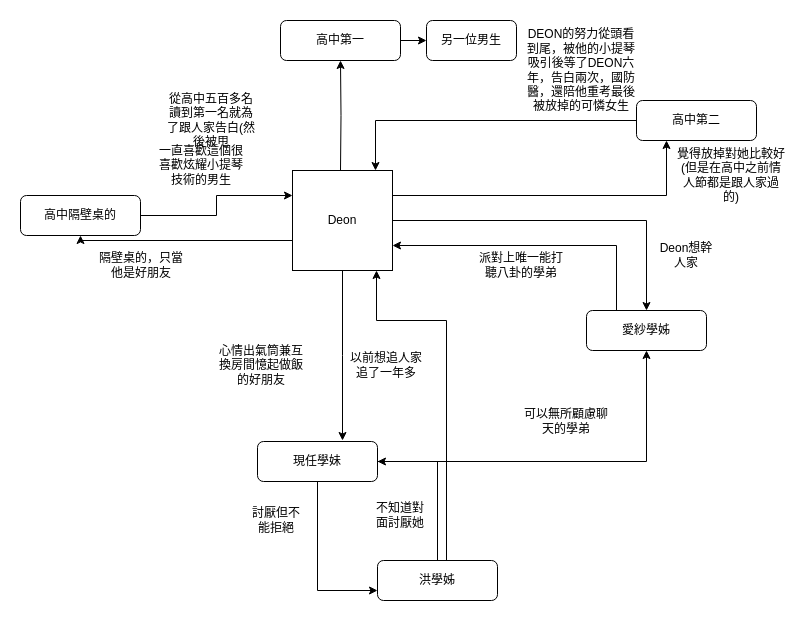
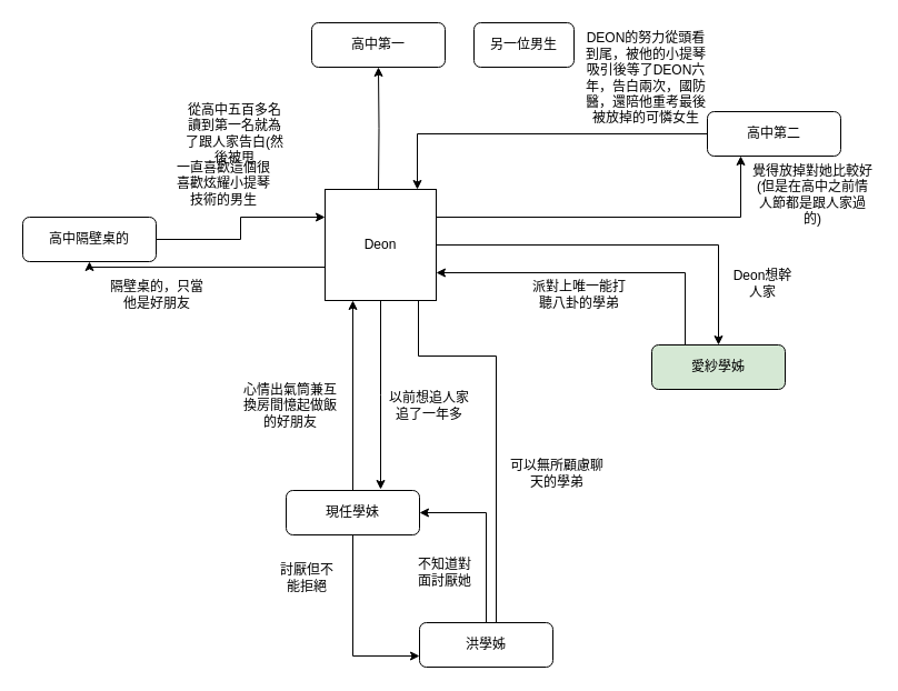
- <mxCell id="2" style="edgeStyle=orthogonalEdgeStyle;rounded=0;orthogonalLoop=1;jettySize=auto;html=1;exitX=1;exitY=0.5;exitDx=0;exitDy=0;" parent="1" source="3" target="14" edge="1"><mxGeometry relative="1" as="geometry" /></mxCell>
- <mxCell id="16" style="edgeStyle=orthogonalEdgeStyle;rounded=0;orthogonalLoop=1;jettySize=auto;html=1;exitX=0.75;exitY=0;exitDx=0;exitDy=0;entryX=0.84;entryY=1;entryDx=0;entryDy=0;entryPerimeter=0;" parent="1" source="17" target="25" edge="1"><mxGeometry relative="1" as="geometry"><Array as="points"><mxPoint x="446" y="320" /><mxPoint x="376" y="320" /></Array></mxGeometry></mxCell>
+ <mxCell id="16" style="edgeStyle=orthogonalEdgeStyle;rounded=0;orthogonalLoop=1;jettySize=auto;html=1;exitX=0.75;exitY=0;exitDx=0;exitDy=0;entryX=0.84;entryY=1;entryDx=0;entryDy=0;entryPerimeter=0;endArrow=none;" parent="1" source="17" target="25" edge="1"><mxGeometry relative="1" as="geometry"><Array as="points"><mxPoint x="446" y="320" /><mxPoint x="376" y="320" /></Array></mxGeometry></mxCell>
- <mxCell id="13" value="愛紗學姊" style="rounded=1;whiteSpace=wrap;html=1;fontSize=12;glass=0;strokeWidth=1;shadow=0;" parent="1" vertex="1"><mxGeometry x="586" y="310" width="120" height="40" as="geometry" /></mxCell>
+ <mxCell id="13" value="愛紗學姊" style="rounded=1;whiteSpace=wrap;html=1;fontSize=12;glass=0;strokeWidth=1;shadow=0;fillColor=#d5e8d4;" parent="1" vertex="1"><mxGeometry x="586" y="310" width="120" height="40" as="geometry" /></mxCell>
- <mxCell id="29" value="可以無所顧慮聊天的學弟" style="text;html=1;strokeColor=none;fillColor=none;align=center;verticalAlign=middle;whiteSpace=wrap;rounded=0;" parent="1" vertex="1"><mxGeometry x="521" y="406" width="90" height="30" as="geometry" /></mxCell>
+ <mxCell id="29" value="可以無所顧慮聊天的學弟" style="text;html=1;strokeColor=none;fillColor=none;align=center;verticalAlign=middle;whiteSpace=wrap;rounded=0;" parent="1" vertex="1"><mxGeometry x="456" y="411" width="90" height="30" as="geometry" /></mxCell>
- <mxCell id="8" style="edgeStyle=orthogonalEdgeStyle;rounded=0;orthogonalLoop=1;jettySize=auto;html=1;" parent="1" source="9" target="13" edge="1"><mxGeometry relative="1" as="geometry" /></mxCell>
+ <mxCell id="8" style="edgeStyle=orthogonalEdgeStyle;rounded=0;orthogonalLoop=1;jettySize=auto;html=1;entryX=0.25;entryY=1;entryDx=0;entryDy=0;" parent="1" source="9" target="25" edge="1"><mxGeometry relative="1" as="geometry" /></mxCell>
